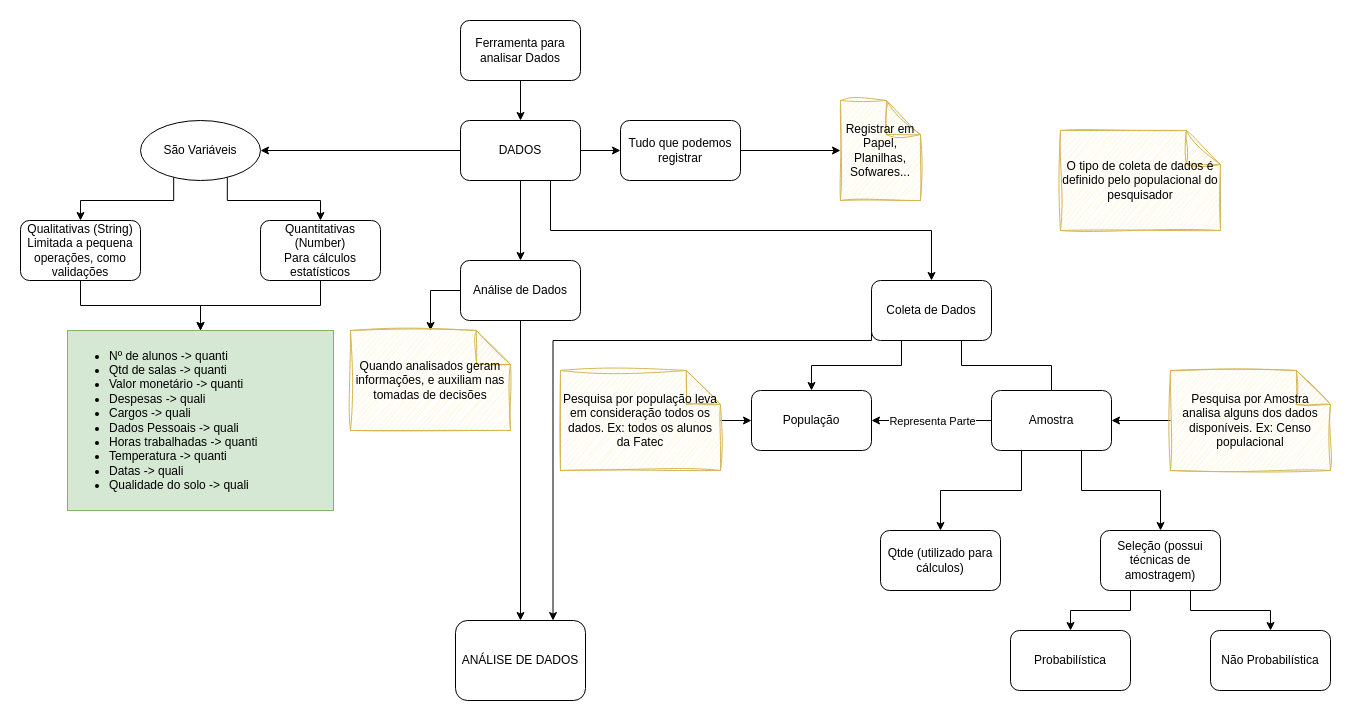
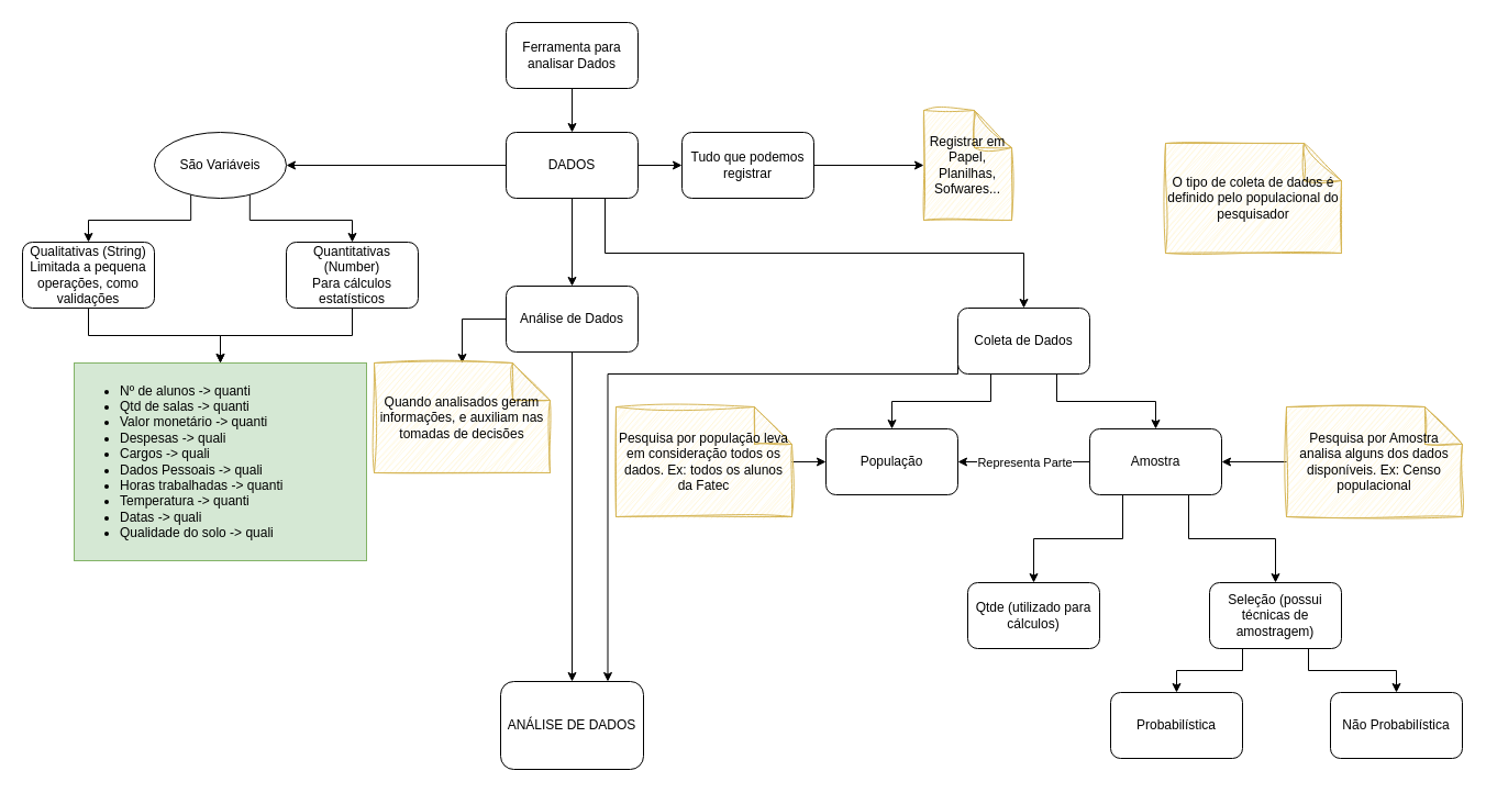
- <mxCell id="23" value="Quando analisados geram informações, e auxiliam nas tomadas de decisões" style="shape=note;whiteSpace=wrap;html=1;backgroundOutline=1;darkOpacity=0.05;fillColor=#fff2cc;strokeColor=#d6b656;sketch=1;curveFitting=1;jiggle=2;shadow=0;size=34;" vertex="1" parent="1"><mxGeometry x="350" y="330" width="160" height="100" as="geometry" /></mxCell>
+ <mxCell id="23" value="Quando analisados geram informações, e auxiliam nas tomadas de decisões" style="shape=note;whiteSpace=wrap;html=1;backgroundOutline=1;darkOpacity=0.05;fillColor=#fff2cc;strokeColor=#d6b656;sketch=1;curveFitting=1;jiggle=2;shadow=0;size=34;" vertex="1" parent="1"><mxGeometry x="340" y="330" width="160" height="100" as="geometry" /></mxCell>
- <mxCell id="26" style="edgeStyle=orthogonalEdgeStyle;rounded=0;orthogonalLoop=1;jettySize=auto;html=1;exitX=0.75;exitY=1;exitDx=0;exitDy=0;entryX=0.5;entryY=0;entryDx=0;entryDy=0;endArrow=none;" edge="1" parent="1" source="28" target="33"><mxGeometry relative="1" as="geometry" /></mxCell>
+ <mxCell id="26" style="edgeStyle=orthogonalEdgeStyle;rounded=0;orthogonalLoop=1;jettySize=auto;html=1;exitX=0.75;exitY=1;exitDx=0;exitDy=0;entryX=0.5;entryY=0;entryDx=0;entryDy=0;" edge="1" parent="1" source="28" target="33"><mxGeometry relative="1" as="geometry" /></mxCell>
